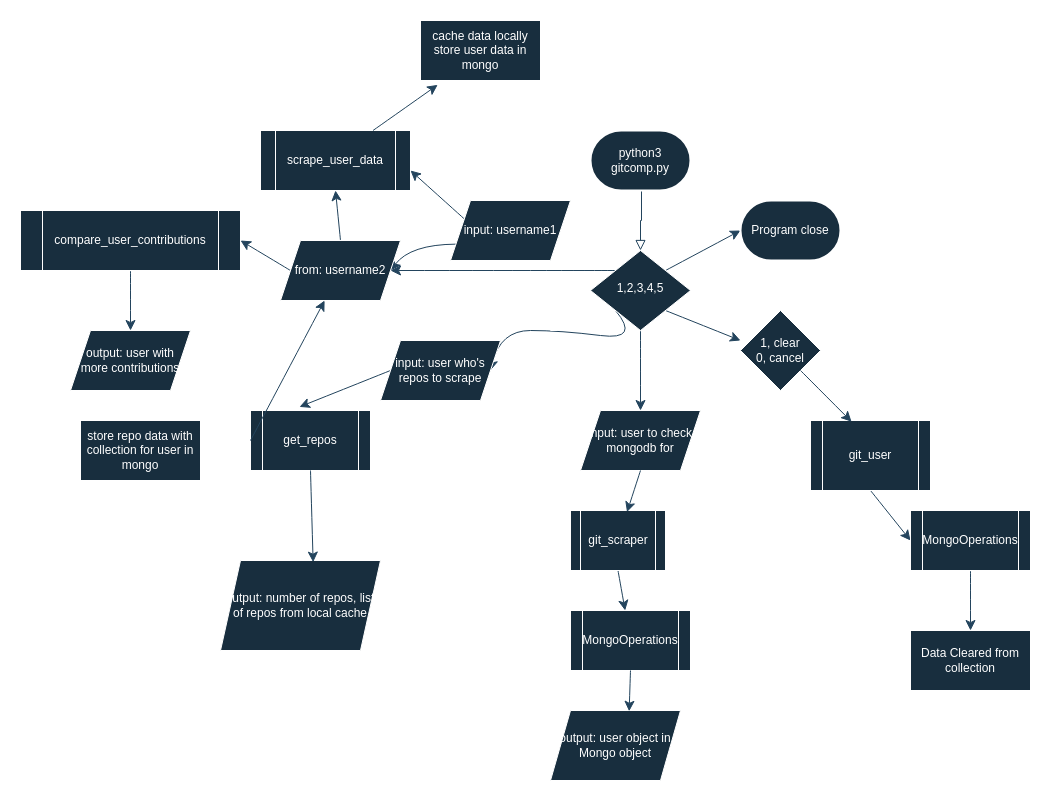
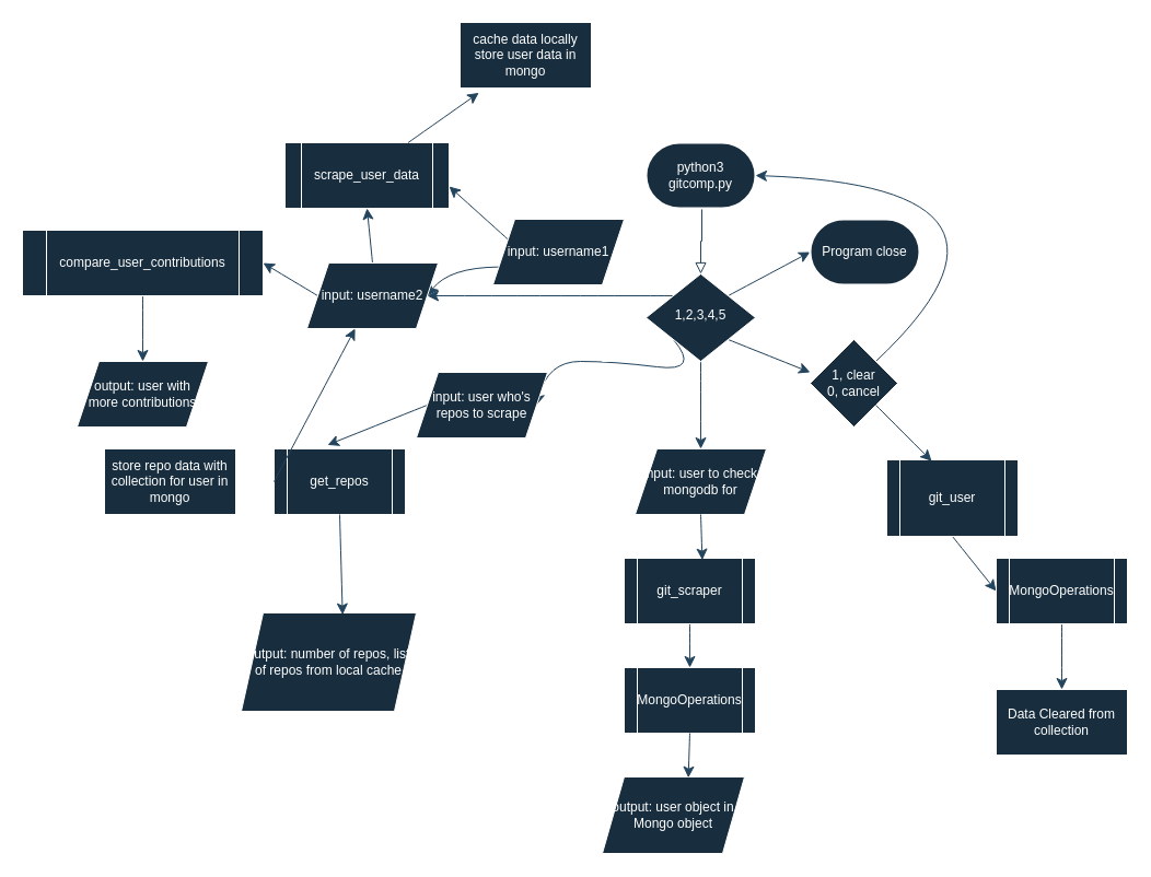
+ <mxCell id="43" style="edgeStyle=none;curved=1;rounded=0;orthogonalLoop=1;jettySize=auto;html=1;exitX=1;exitY=0;exitDx=0;exitDy=0;fontSize=12;startSize=8;endSize=8;entryX=1;entryY=0.5;entryDx=0;entryDy=0;entryPerimeter=0;labelBackgroundColor=none;strokeColor=#23445D;fontColor=default;" edge="1" parent="1" source="44" target="9"><mxGeometry relative="1" as="geometry"><mxPoint x="990" y="110" as="targetPoint" /><Array as="points"><mxPoint x="970" y="170" /></Array></mxGeometry></mxCell>
- <mxCell id="15" value="from: username2" style="shape=parallelogram;perimeter=parallelogramPerimeter;whiteSpace=wrap;html=1;fixedSize=1;labelBackgroundColor=none;fillColor=#182E3E;strokeColor=#FFFFFF;fontColor=#FFFFFF;" vertex="1" parent="1"><mxGeometry x="280" y="240" width="120" height="60" as="geometry" /></mxCell>
+ <mxCell id="15" value="input: username2" style="shape=parallelogram;perimeter=parallelogramPerimeter;whiteSpace=wrap;html=1;fixedSize=1;labelBackgroundColor=none;fillColor=#182E3E;strokeColor=#FFFFFF;fontColor=#FFFFFF;" vertex="1" parent="1"><mxGeometry x="280" y="240" width="120" height="60" as="geometry" /></mxCell>
- <mxCell id="25" value="store repo data with collection for user in mongo" style="rounded=0;whiteSpace=wrap;html=1;labelBackgroundColor=none;fillColor=#182E3E;strokeColor=#FFFFFF;fontColor=#FFFFFF;" vertex="1" parent="1"><mxGeometry x="80" y="420" width="120" height="60" as="geometry" /></mxCell>
+ <mxCell id="25" value="store repo data with collection for user in mongo" style="rounded=0;whiteSpace=wrap;html=1;labelBackgroundColor=none;fillColor=#182E3E;strokeColor=#FFFFFF;fontColor=#FFFFFF;" vertex="1" parent="1"><mxGeometry x="95" y="410" width="120" height="60" as="geometry" /></mxCell>
- <mxCell id="36" value="git_scraper" style="shape=process;whiteSpace=wrap;html=1;backgroundOutline=1;labelBackgroundColor=none;fillColor=#182E3E;strokeColor=#FFFFFF;fontColor=#FFFFFF;" vertex="1" parent="1"><mxGeometry x="570" y="510" width="95" height="60" as="geometry" /></mxCell>
+ <mxCell id="36" value="git_scraper" style="shape=process;whiteSpace=wrap;html=1;backgroundOutline=1;labelBackgroundColor=none;fillColor=#182E3E;strokeColor=#FFFFFF;fontColor=#FFFFFF;" vertex="1" parent="1"><mxGeometry x="570" y="510" width="120" height="60" as="geometry" /></mxCell>
